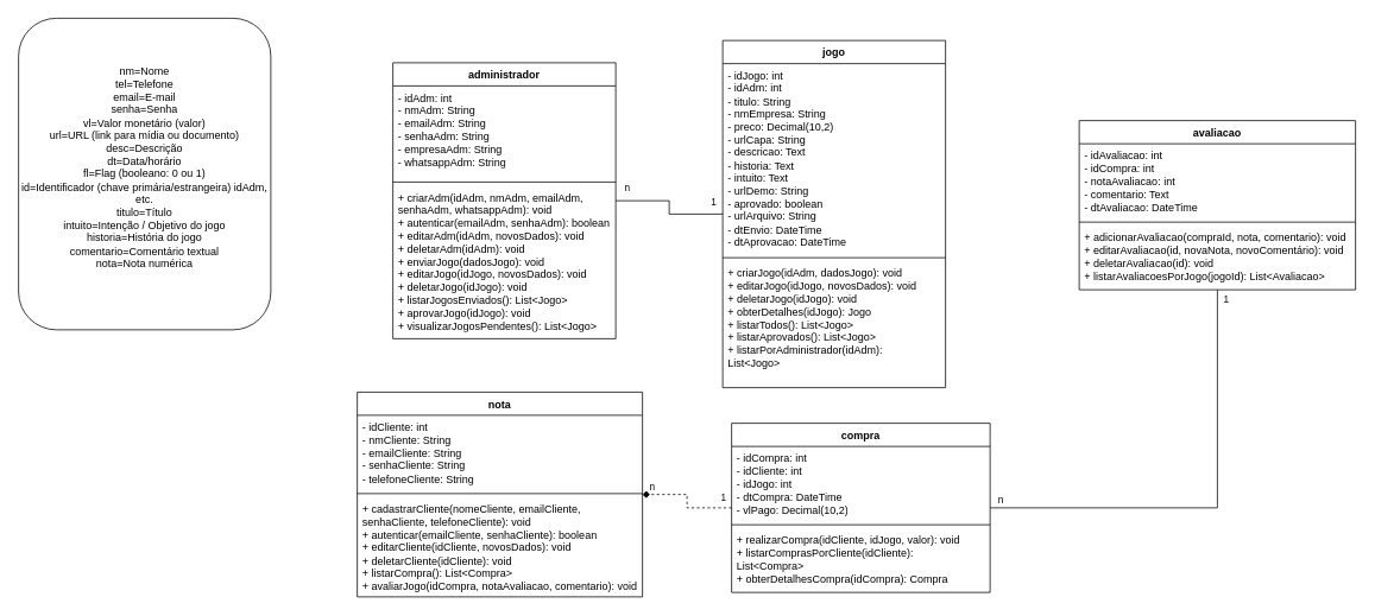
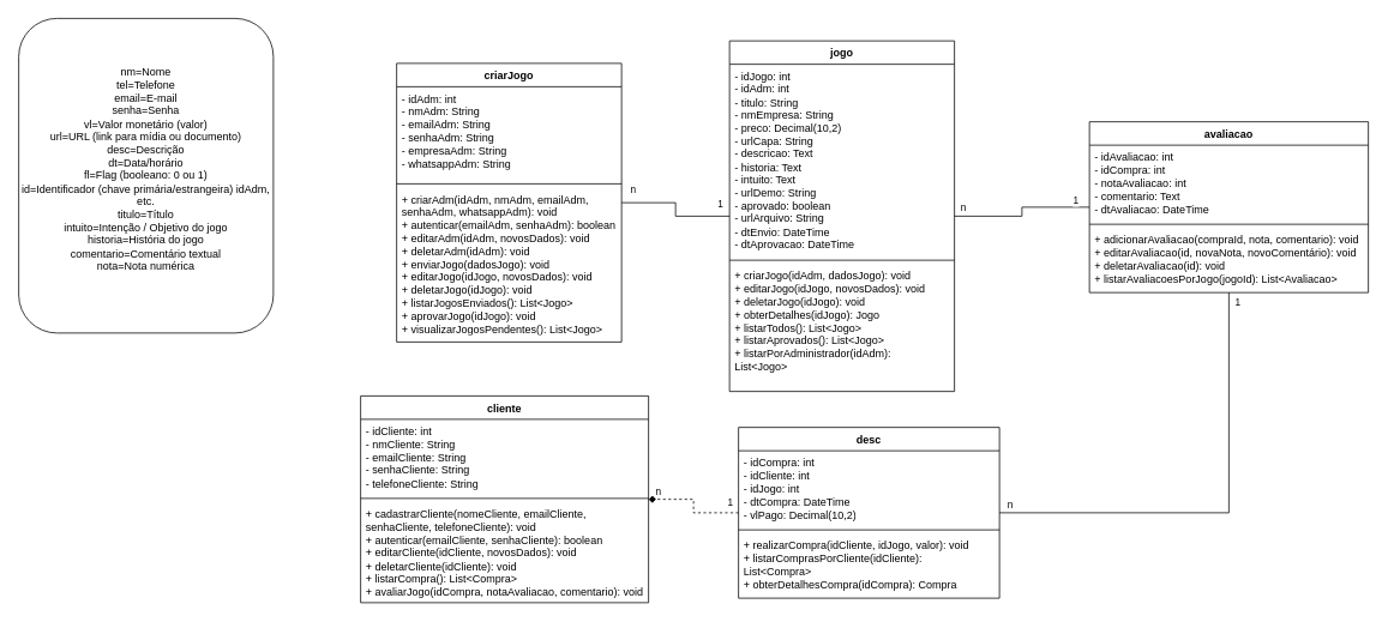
- <mxCell id="27" value="&lt;font style=&quot;vertical-align: inherit;&quot;&gt;&lt;font style=&quot;vertical-align: inherit;&quot;&gt;&lt;font style=&quot;vertical-align: inherit;&quot;&gt;&lt;font style=&quot;vertical-align: inherit;&quot;&gt;&lt;font style=&quot;vertical-align: inherit;&quot;&gt;&lt;font style=&quot;vertical-align: inherit;&quot;&gt;administrador&lt;/font&gt;&lt;/font&gt;&lt;/font&gt;&lt;/font&gt;&lt;/font&gt;&lt;/font&gt;" style="swimlane;fontStyle=1;align=center;verticalAlign=top;childLayout=stackLayout;horizontal=1;startSize=26;horizontalStack=0;resizeParent=1;resizeParentMax=0;resizeLast=0;collapsible=1;marginBottom=0;whiteSpace=wrap;html=1;" parent="1" vertex="1"><mxGeometry x="440" y="70" width="250" height="310" as="geometry"><mxRectangle x="-180" y="90" width="70" height="30" as="alternateBounds" /></mxGeometry></mxCell>
+ <mxCell id="27" value="&lt;font style=&quot;vertical-align: inherit;&quot;&gt;&lt;font style=&quot;vertical-align: inherit;&quot;&gt;&lt;font style=&quot;vertical-align: inherit;&quot;&gt;&lt;font style=&quot;vertical-align: inherit;&quot;&gt;&lt;font style=&quot;vertical-align: inherit;&quot;&gt;&lt;font style=&quot;vertical-align: inherit;&quot;&gt;criarJogo&lt;/font&gt;&lt;/font&gt;&lt;/font&gt;&lt;/font&gt;&lt;/font&gt;&lt;/font&gt;" style="swimlane;fontStyle=1;align=center;verticalAlign=top;childLayout=stackLayout;horizontal=1;startSize=26;horizontalStack=0;resizeParent=1;resizeParentMax=0;resizeLast=0;collapsible=1;marginBottom=0;whiteSpace=wrap;html=1;" parent="1" vertex="1"><mxGeometry x="440" y="70" width="250" height="310" as="geometry"><mxRectangle x="-180" y="90" width="70" height="30" as="alternateBounds" /></mxGeometry></mxCell>
+ <mxCell id="5" style="edgeStyle=orthogonalEdgeStyle;rounded=0;orthogonalLoop=1;jettySize=auto;html=1;endArrow=none;startFill=0;" parent="1" source="8" target="31" edge="1"><mxGeometry relative="1" as="geometry" /></mxCell>
+ <mxCell id="6" value="1" style="edgeLabel;html=1;align=center;verticalAlign=middle;resizable=0;points=[];" parent="5" connectable="0" vertex="1"><mxGeometry x="0.81" y="-1" relative="1" as="geometry"><mxPoint x="-1" y="-9" as="offset" /></mxGeometry></mxCell>
+ <mxCell id="7" value="n" style="edgeLabel;html=1;align=center;verticalAlign=middle;resizable=0;points=[];" parent="5" connectable="0" vertex="1"><mxGeometry x="-0.935" y="-2" relative="1" as="geometry"><mxPoint x="4" y="-12" as="offset" /></mxGeometry></mxCell>
- <mxCell id="13" value="&lt;font style=&quot;vertical-align: inherit;&quot;&gt;&lt;font style=&quot;vertical-align: inherit;&quot;&gt;nota&lt;/font&gt;&lt;/font&gt;" style="swimlane;fontStyle=1;align=center;verticalAlign=top;childLayout=stackLayout;horizontal=1;startSize=26;horizontalStack=0;resizeParent=1;resizeParentMax=0;resizeLast=0;collapsible=1;marginBottom=0;whiteSpace=wrap;html=1;" parent="1" vertex="1"><mxGeometry x="400" y="440" width="320" height="230" as="geometry"><mxRectangle x="-180" y="90" width="70" height="30" as="alternateBounds" /></mxGeometry></mxCell>
+ <mxCell id="13" value="&lt;font style=&quot;vertical-align: inherit;&quot;&gt;&lt;font style=&quot;vertical-align: inherit;&quot;&gt;cliente&lt;/font&gt;&lt;/font&gt;" style="swimlane;fontStyle=1;align=center;verticalAlign=top;childLayout=stackLayout;horizontal=1;startSize=26;horizontalStack=0;resizeParent=1;resizeParentMax=0;resizeLast=0;collapsible=1;marginBottom=0;whiteSpace=wrap;html=1;" parent="1" vertex="1"><mxGeometry x="400" y="440" width="320" height="230" as="geometry"><mxRectangle x="-180" y="90" width="70" height="30" as="alternateBounds" /></mxGeometry></mxCell>
- <mxCell id="23" value="compra" style="swimlane;fontStyle=1;align=center;verticalAlign=top;childLayout=stackLayout;horizontal=1;startSize=26;horizontalStack=0;resizeParent=1;resizeParentMax=0;resizeLast=0;collapsible=1;marginBottom=0;whiteSpace=wrap;html=1;" parent="1" vertex="1"><mxGeometry x="820" y="475" width="290" height="190" as="geometry"><mxRectangle x="-180" y="90" width="70" height="30" as="alternateBounds" /></mxGeometry></mxCell>
+ <mxCell id="23" value="desc" style="swimlane;fontStyle=1;align=center;verticalAlign=top;childLayout=stackLayout;horizontal=1;startSize=26;horizontalStack=0;resizeParent=1;resizeParentMax=0;resizeLast=0;collapsible=1;marginBottom=0;whiteSpace=wrap;html=1;" parent="1" vertex="1"><mxGeometry x="820" y="475" width="290" height="190" as="geometry"><mxRectangle x="-180" y="90" width="70" height="30" as="alternateBounds" /></mxGeometry></mxCell>
